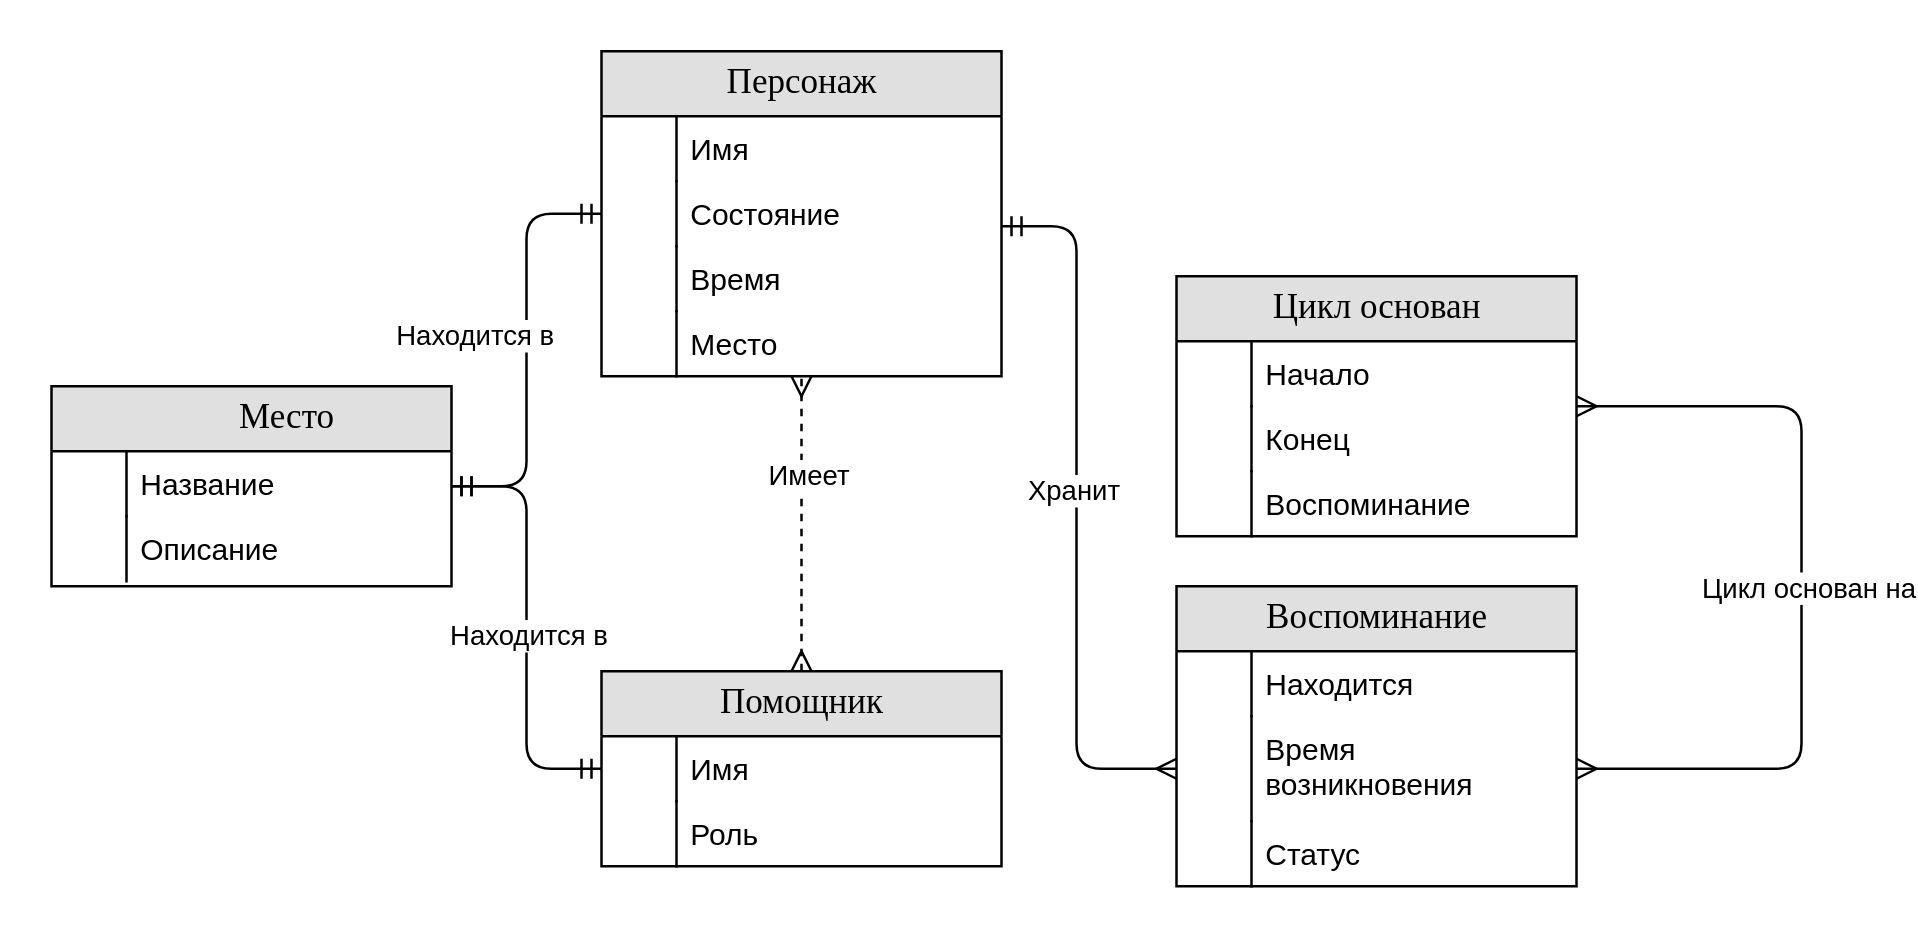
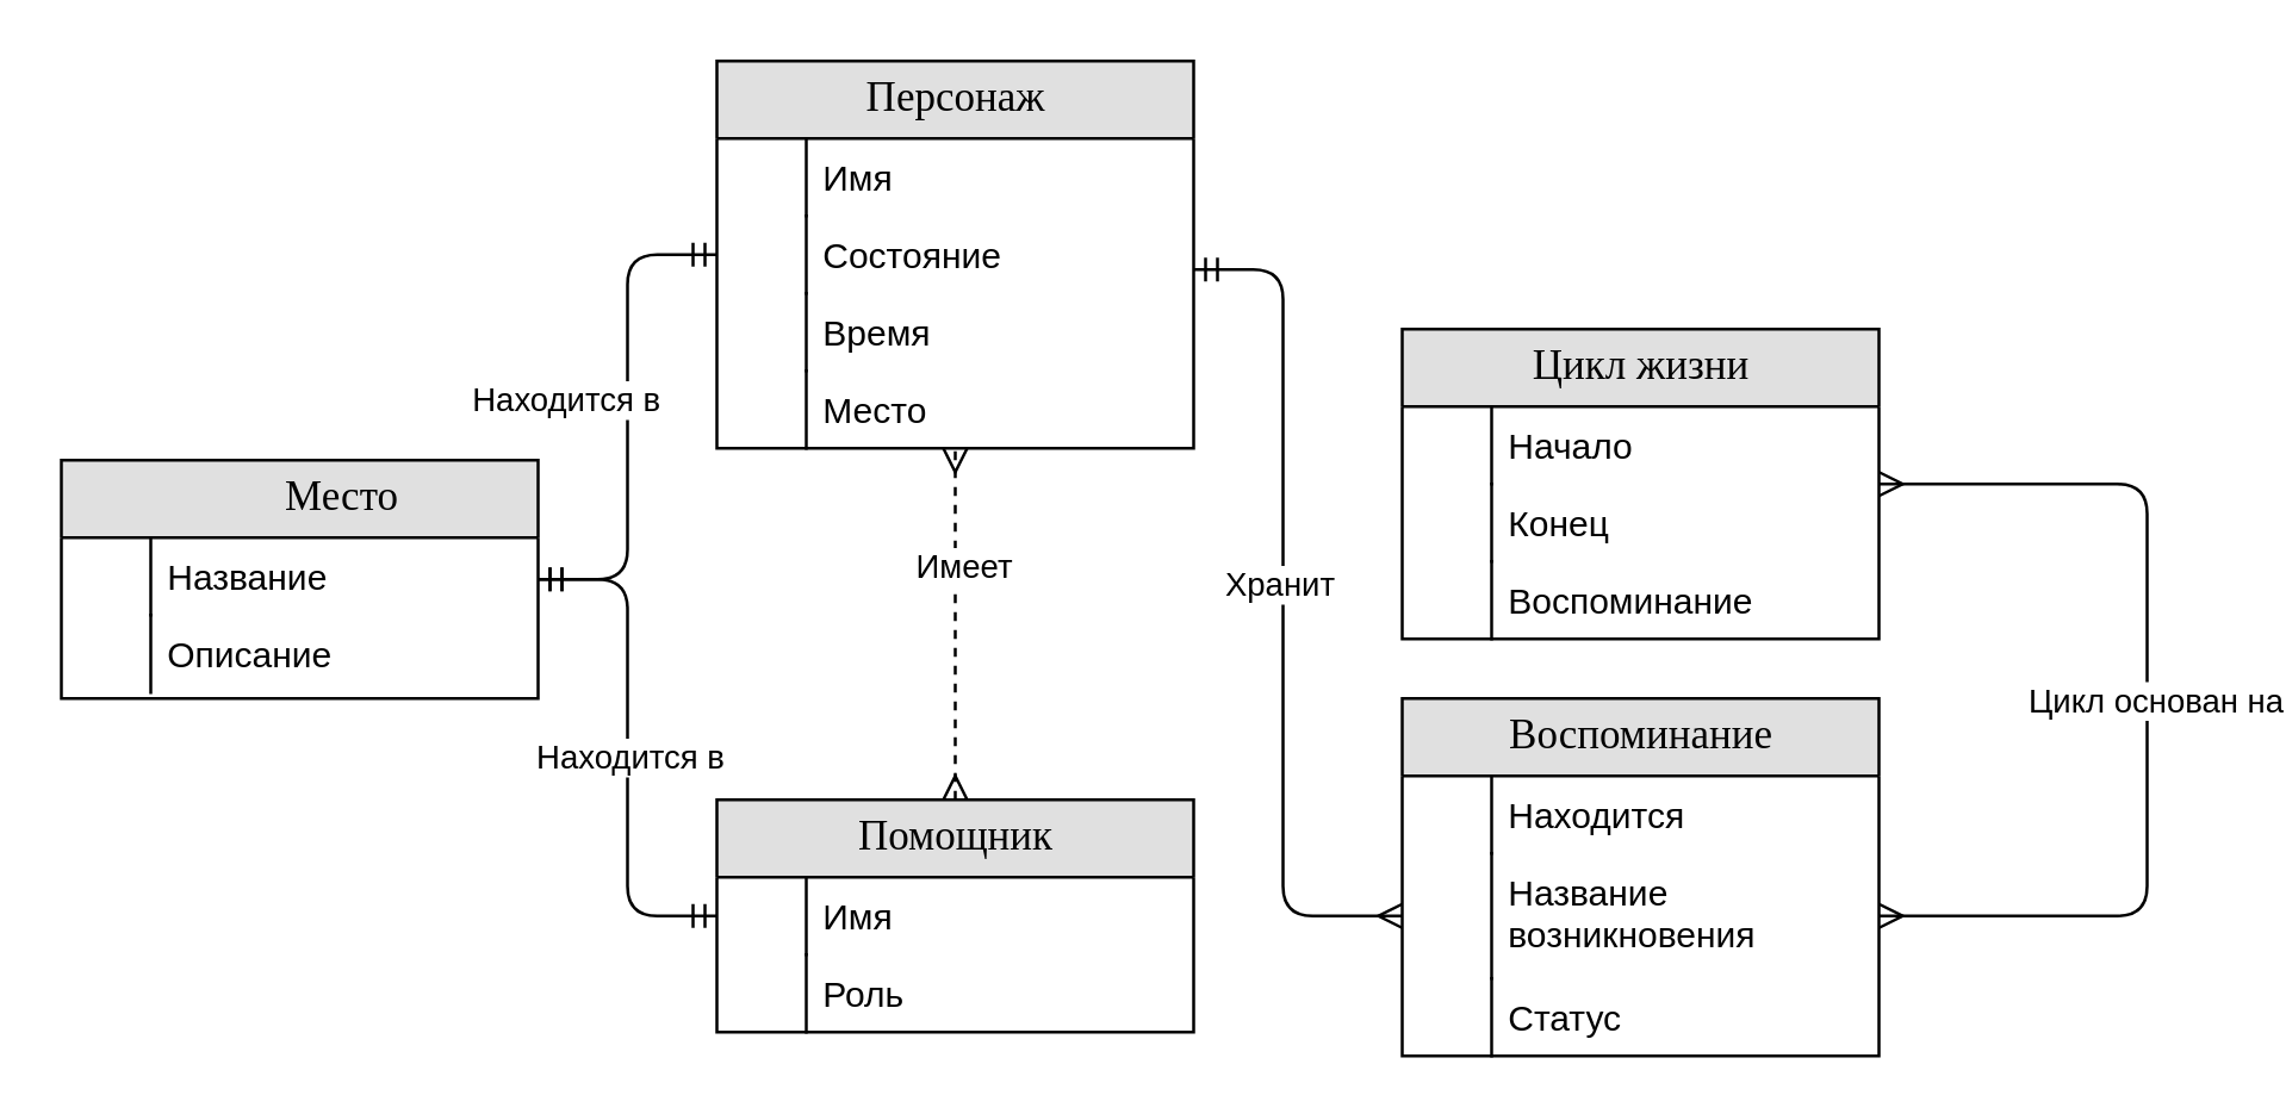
- <mxCell id="21" value="Цикл основан" style="swimlane;html=1;fontStyle=0;childLayout=stackLayout;horizontal=1;startSize=26;fillColor=#e0e0e0;horizontalStack=0;resizeParent=1;resizeLast=0;collapsible=1;marginBottom=0;swimlaneFillColor=#ffffff;align=center;rounded=0;shadow=0;comic=0;labelBackgroundColor=none;strokeWidth=1;fontFamily=Verdana;fontSize=14" parent="1" vertex="1"><mxGeometry x="470" y="110" width="160" height="104" as="geometry"><mxRectangle x="-330" y="300" width="100" height="30" as="alternateBounds" /></mxGeometry></mxCell>
+ <mxCell id="21" value="Цикл жизни" style="swimlane;html=1;fontStyle=0;childLayout=stackLayout;horizontal=1;startSize=26;fillColor=#e0e0e0;horizontalStack=0;resizeParent=1;resizeLast=0;collapsible=1;marginBottom=0;swimlaneFillColor=#ffffff;align=center;rounded=0;shadow=0;comic=0;labelBackgroundColor=none;strokeWidth=1;fontFamily=Verdana;fontSize=14" parent="1" vertex="1"><mxGeometry x="470" y="110" width="160" height="104" as="geometry"><mxRectangle x="-330" y="300" width="100" height="30" as="alternateBounds" /></mxGeometry></mxCell>
- <mxCell id="37" value="Время возникновения" style="shape=partialRectangle;top=0;left=0;right=0;bottom=0;html=1;align=left;verticalAlign=top;fillColor=none;spacingLeft=34;spacingRight=4;whiteSpace=wrap;overflow=hidden;rotatable=0;points=[[0,0.5],[1,0.5]];portConstraint=eastwest;dropTarget=0;" parent="34" vertex="1"><mxGeometry y="52" width="160" height="42" as="geometry" /></mxCell>
+ <mxCell id="37" value="Название возникновения" style="shape=partialRectangle;top=0;left=0;right=0;bottom=0;html=1;align=left;verticalAlign=top;fillColor=none;spacingLeft=34;spacingRight=4;whiteSpace=wrap;overflow=hidden;rotatable=0;points=[[0,0.5],[1,0.5]];portConstraint=eastwest;dropTarget=0;" parent="34" vertex="1"><mxGeometry y="52" width="160" height="42" as="geometry" /></mxCell>
